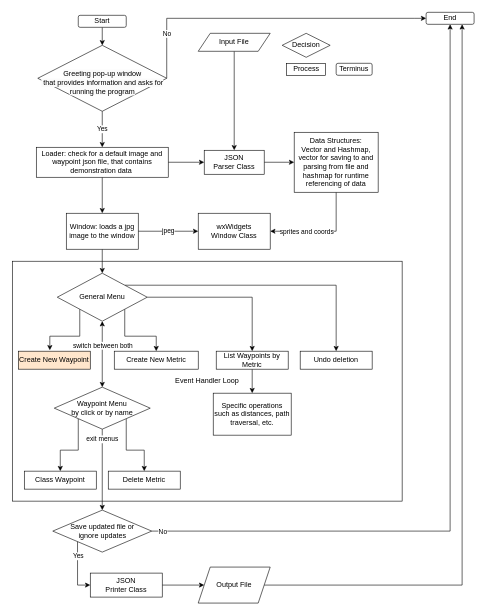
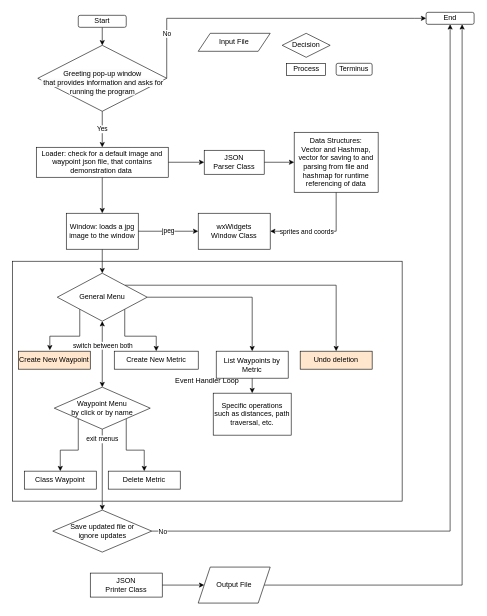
- <mxCell id="52" style="edgeStyle=orthogonalEdgeStyle;rounded=0;orthogonalLoop=1;jettySize=auto;html=1;exitX=0.5;exitY=1;exitDx=0;exitDy=0;entryX=0.5;entryY=0;entryDx=0;entryDy=0;" edge="1" parent="1" source="53" target="7"><mxGeometry relative="1" as="geometry" /></mxCell>
- <mxCell id="34" value="List Waypoints&amp;nbsp;by Metric" style="rounded=0;whiteSpace=wrap;html=1;" vertex="1" parent="1"><mxGeometry x="360" y="585" width="120" height="30" as="geometry" /></mxCell>
+ <mxCell id="34" value="List Waypoints&amp;nbsp;by Metric" style="rounded=0;whiteSpace=wrap;html=1;" vertex="1" parent="1"><mxGeometry x="360" y="585" width="120" height="45" as="geometry" /></mxCell>
- <mxCell id="46" value="Undo deletion" style="rounded=0;whiteSpace=wrap;html=1;" vertex="1" parent="1"><mxGeometry x="500" y="585" width="120" height="30" as="geometry" /></mxCell>
+ <mxCell id="46" value="Undo deletion" style="rounded=0;whiteSpace=wrap;html=1;fillColor=#ffe6cc;" vertex="1" parent="1"><mxGeometry x="500" y="585" width="120" height="30" as="geometry" /></mxCell>
- <mxCell id="41" style="edgeStyle=orthogonalEdgeStyle;rounded=0;orthogonalLoop=1;jettySize=auto;html=1;exitX=0;exitY=1;exitDx=0;exitDy=0;entryX=0;entryY=0.5;entryDx=0;entryDy=0;" edge="1" parent="1" source="45" target="49"><mxGeometry relative="1" as="geometry" /></mxCell>
- <mxCell id="42" value="Yes" style="edgeLabel;html=1;align=center;verticalAlign=middle;resizable=0;points=[];" vertex="1" connectable="0" parent="41"><mxGeometry x="-0.395" y="2" relative="1" as="geometry"><mxPoint x="-1" y="-4" as="offset" /></mxGeometry></mxCell>
